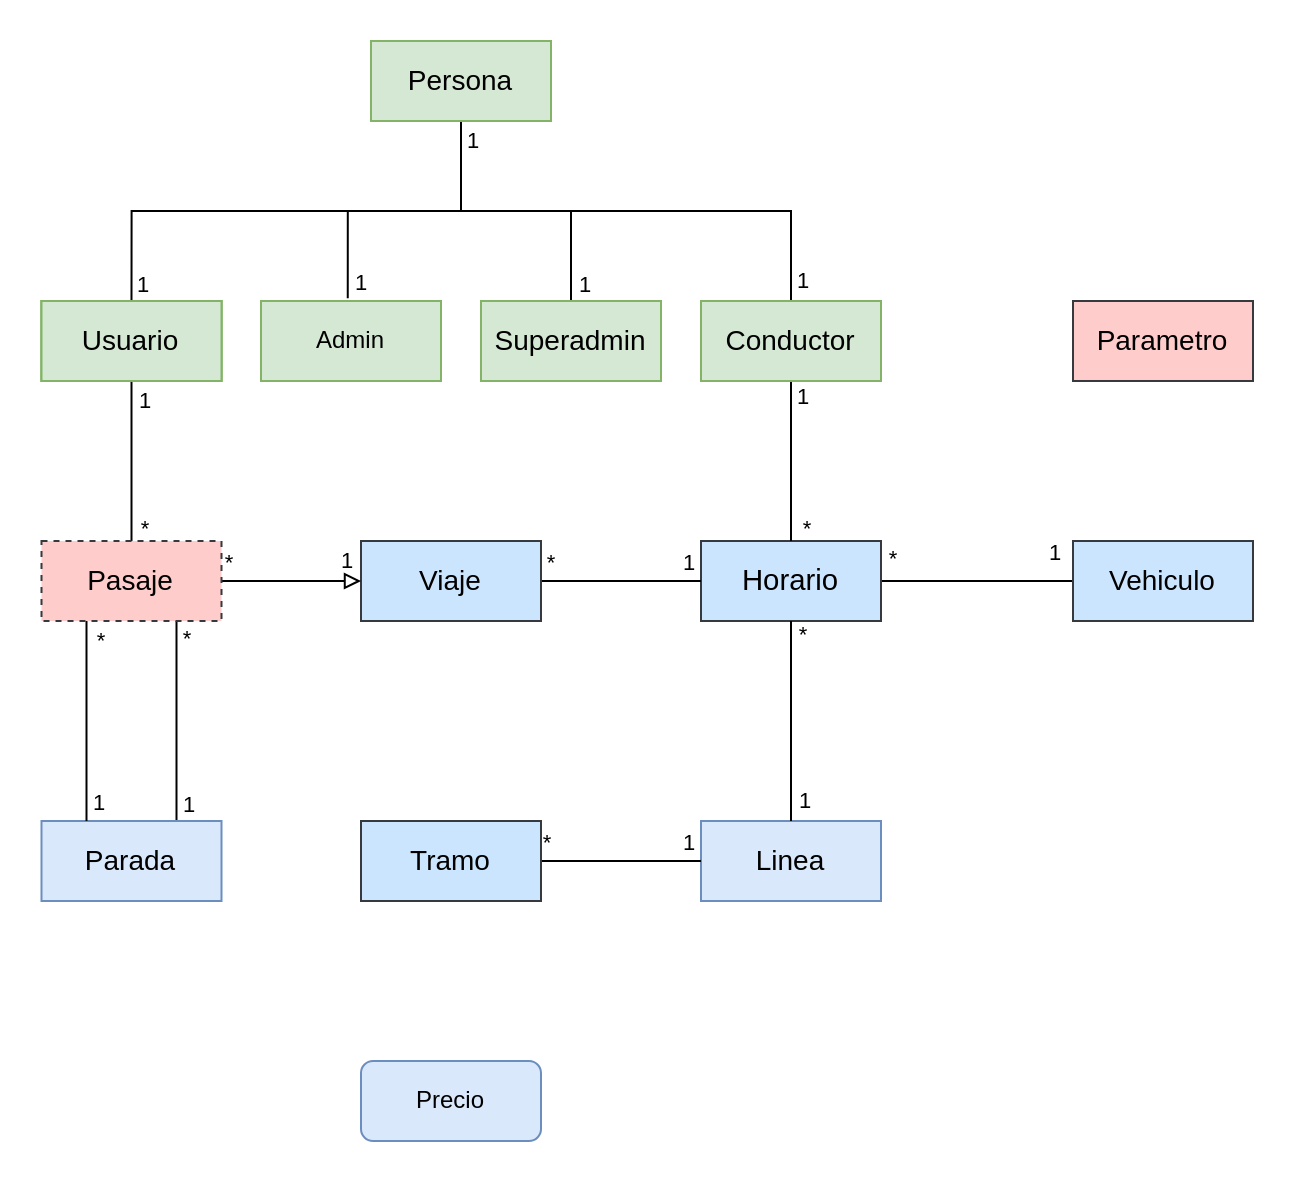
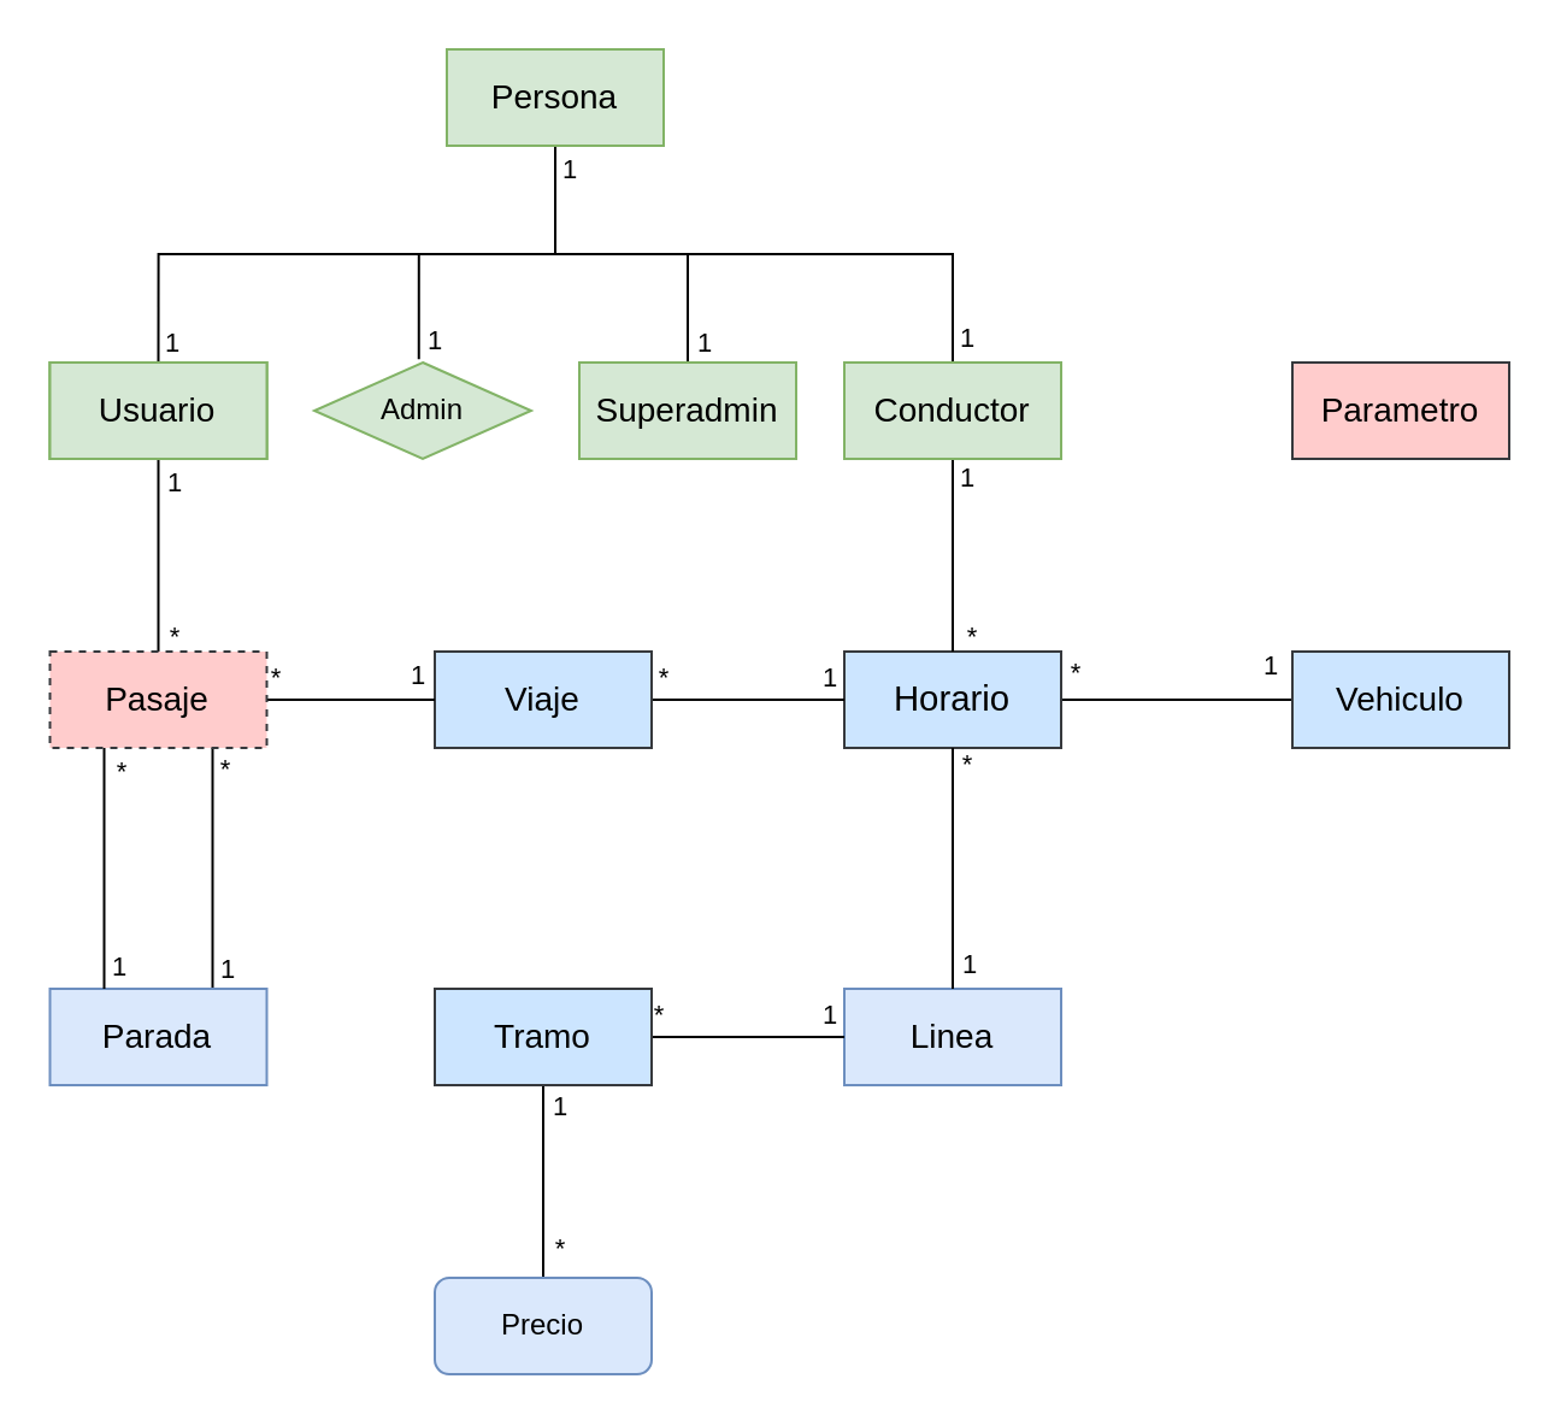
- <mxCell id="5" value="Admin" style="rounded=0;whiteSpace=wrap;html=1;fillColor=#d5e8d4;strokeColor=#82b366;" parent="1" vertex="1"><mxGeometry x="130" y="150" width="90" height="40" as="geometry" /></mxCell>
+ <mxCell id="5" value="Admin" style="rhombus;whiteSpace=wrap;html=1;fillColor=#d5e8d4;strokeColor=#82b366;" parent="1" vertex="1"><mxGeometry x="130" y="150" width="90" height="40" as="geometry" /></mxCell>
- <mxCell id="41" style="edgeStyle=orthogonalEdgeStyle;rounded=0;orthogonalLoop=1;jettySize=auto;html=1;endArrow=block;endFill=0;fontColor=#000000;" edge="1" parent="1" source="50" target="39"><mxGeometry relative="1" as="geometry" /></mxCell>
+ <mxCell id="41" style="edgeStyle=orthogonalEdgeStyle;rounded=0;orthogonalLoop=1;jettySize=auto;html=1;endArrow=none;endFill=0;fontColor=#000000;" edge="1" parent="1" source="50" target="39"><mxGeometry relative="1" as="geometry" /></mxCell>
+ <mxCell id="22" style="edgeStyle=orthogonalEdgeStyle;rounded=0;orthogonalLoop=1;jettySize=auto;html=1;endArrow=none;endFill=0;fontSize=11;fontColor=#000000;" edge="1" parent="1" source="25" target="55"><mxGeometry relative="1" as="geometry" /></mxCell>
+ <mxCell id="23" value="1" style="edgeLabel;html=1;align=center;verticalAlign=middle;resizable=0;points=[];fontSize=11;labelBackgroundColor=none;" vertex="1" connectable="0" parent="22"><mxGeometry x="0.779" relative="1" as="geometry"><mxPoint x="6" y="-1" as="offset" /></mxGeometry></mxCell>
+ <mxCell id="24" value="*" style="edgeLabel;html=1;align=center;verticalAlign=middle;resizable=0;points=[];fontSize=11;labelBackgroundColor=none;" vertex="1" connectable="0" parent="22"><mxGeometry x="-0.733" y="2" relative="1" as="geometry"><mxPoint x="8" y="-2" as="offset" /></mxGeometry></mxCell>
